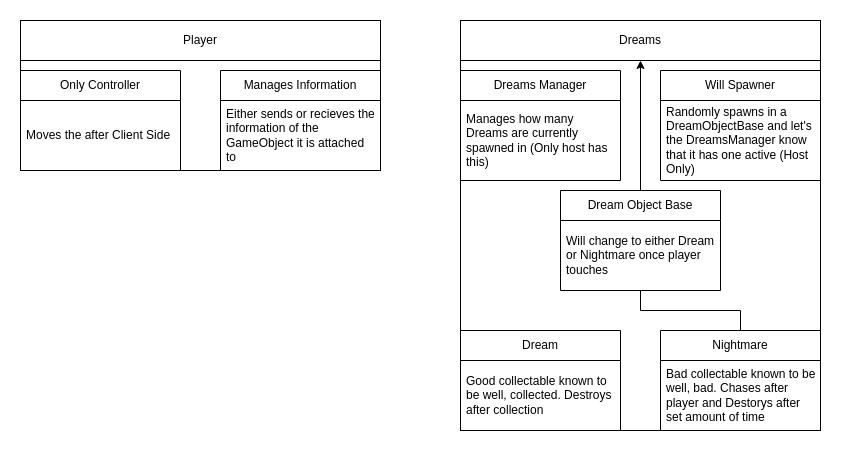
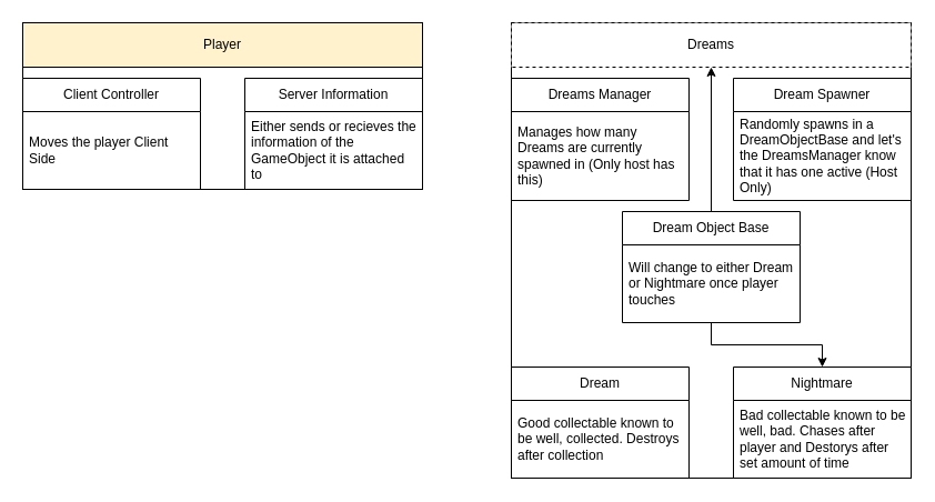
- <mxCell id="23" value="Player" style="rounded=0;whiteSpace=wrap;html=1;" vertex="1" parent="17"><mxGeometry width="360" height="40" as="geometry" /></mxCell>
+ <mxCell id="23" value="Player" style="rounded=0;whiteSpace=wrap;html=1;fillColor=#fff2cc;" vertex="1" parent="17"><mxGeometry width="360" height="40" as="geometry" /></mxCell>
- <mxCell id="4" value="Dreams" style="rounded=0;whiteSpace=wrap;html=1;" vertex="1" parent="2"><mxGeometry width="360" height="40" as="geometry" /></mxCell>
+ <mxCell id="4" value="Dreams" style="rounded=0;whiteSpace=wrap;html=1;dashed=1;" vertex="1" parent="2"><mxGeometry width="360" height="40" as="geometry" /></mxCell>
- <mxCell id="19" value="Only Controller" style="swimlane;fontStyle=0;childLayout=stackLayout;horizontal=1;startSize=30;horizontalStack=0;resizeParent=1;resizeParentMax=0;resizeLast=0;collapsible=1;marginBottom=0;whiteSpace=wrap;html=1;" vertex="1" parent="17"><mxGeometry y="50" width="160" height="100" as="geometry" /></mxCell>
+ <mxCell id="19" value="Client Controller" style="swimlane;fontStyle=0;childLayout=stackLayout;horizontal=1;startSize=30;horizontalStack=0;resizeParent=1;resizeParentMax=0;resizeLast=0;collapsible=1;marginBottom=0;whiteSpace=wrap;html=1;" vertex="1" parent="17"><mxGeometry y="50" width="160" height="100" as="geometry" /></mxCell>
- <mxCell id="21" value="Manages Information" style="swimlane;fontStyle=0;childLayout=stackLayout;horizontal=1;startSize=30;horizontalStack=0;resizeParent=1;resizeParentMax=0;resizeLast=0;collapsible=1;marginBottom=0;whiteSpace=wrap;html=1;" vertex="1" parent="17"><mxGeometry x="200" y="50" width="160" height="100" as="geometry"><mxRectangle x="320" y="50" width="140" height="30" as="alternateBounds" /></mxGeometry></mxCell>
+ <mxCell id="21" value="Server Information" style="swimlane;fontStyle=0;childLayout=stackLayout;horizontal=1;startSize=30;horizontalStack=0;resizeParent=1;resizeParentMax=0;resizeLast=0;collapsible=1;marginBottom=0;whiteSpace=wrap;html=1;" vertex="1" parent="17"><mxGeometry x="200" y="50" width="160" height="100" as="geometry"><mxRectangle x="320" y="50" width="140" height="30" as="alternateBounds" /></mxGeometry></mxCell>
- <mxCell id="7" value="Will Spawner" style="swimlane;fontStyle=0;childLayout=stackLayout;horizontal=1;startSize=30;horizontalStack=0;resizeParent=1;resizeParentMax=0;resizeLast=0;collapsible=1;marginBottom=0;whiteSpace=wrap;html=1;" vertex="1" parent="2"><mxGeometry x="200" y="50" width="160" height="110" as="geometry" /></mxCell>
+ <mxCell id="7" value="Dream Spawner" style="swimlane;fontStyle=0;childLayout=stackLayout;horizontal=1;startSize=30;horizontalStack=0;resizeParent=1;resizeParentMax=0;resizeLast=0;collapsible=1;marginBottom=0;whiteSpace=wrap;html=1;" vertex="1" parent="2"><mxGeometry x="200" y="50" width="160" height="110" as="geometry" /></mxCell>
- <mxCell id="20" value="Moves the after Client Side" style="text;strokeColor=none;fillColor=none;align=left;verticalAlign=middle;spacingLeft=4;spacingRight=4;overflow=hidden;points=[[0,0.5],[1,0.5]];portConstraint=eastwest;rotatable=0;whiteSpace=wrap;html=1;" vertex="1" parent="19"><mxGeometry y="30" width="160" height="70" as="geometry" /></mxCell>
+ <mxCell id="20" value="Moves the player Client Side" style="text;strokeColor=none;fillColor=none;align=left;verticalAlign=middle;spacingLeft=4;spacingRight=4;overflow=hidden;points=[[0,0.5],[1,0.5]];portConstraint=eastwest;rotatable=0;whiteSpace=wrap;html=1;" vertex="1" parent="19"><mxGeometry y="30" width="160" height="70" as="geometry" /></mxCell>
- <mxCell id="14" style="edgeStyle=orthogonalEdgeStyle;rounded=0;orthogonalLoop=1;jettySize=auto;html=1;entryX=0.5;entryY=0;entryDx=0;entryDy=0;endArrow=none;" edge="1" parent="2" source="15" target="11"><mxGeometry relative="1" as="geometry" /></mxCell>
+ <mxCell id="14" style="edgeStyle=orthogonalEdgeStyle;rounded=0;orthogonalLoop=1;jettySize=auto;html=1;entryX=0.5;entryY=0;entryDx=0;entryDy=0;" edge="1" parent="2" source="15" target="11"><mxGeometry relative="1" as="geometry" /></mxCell>
